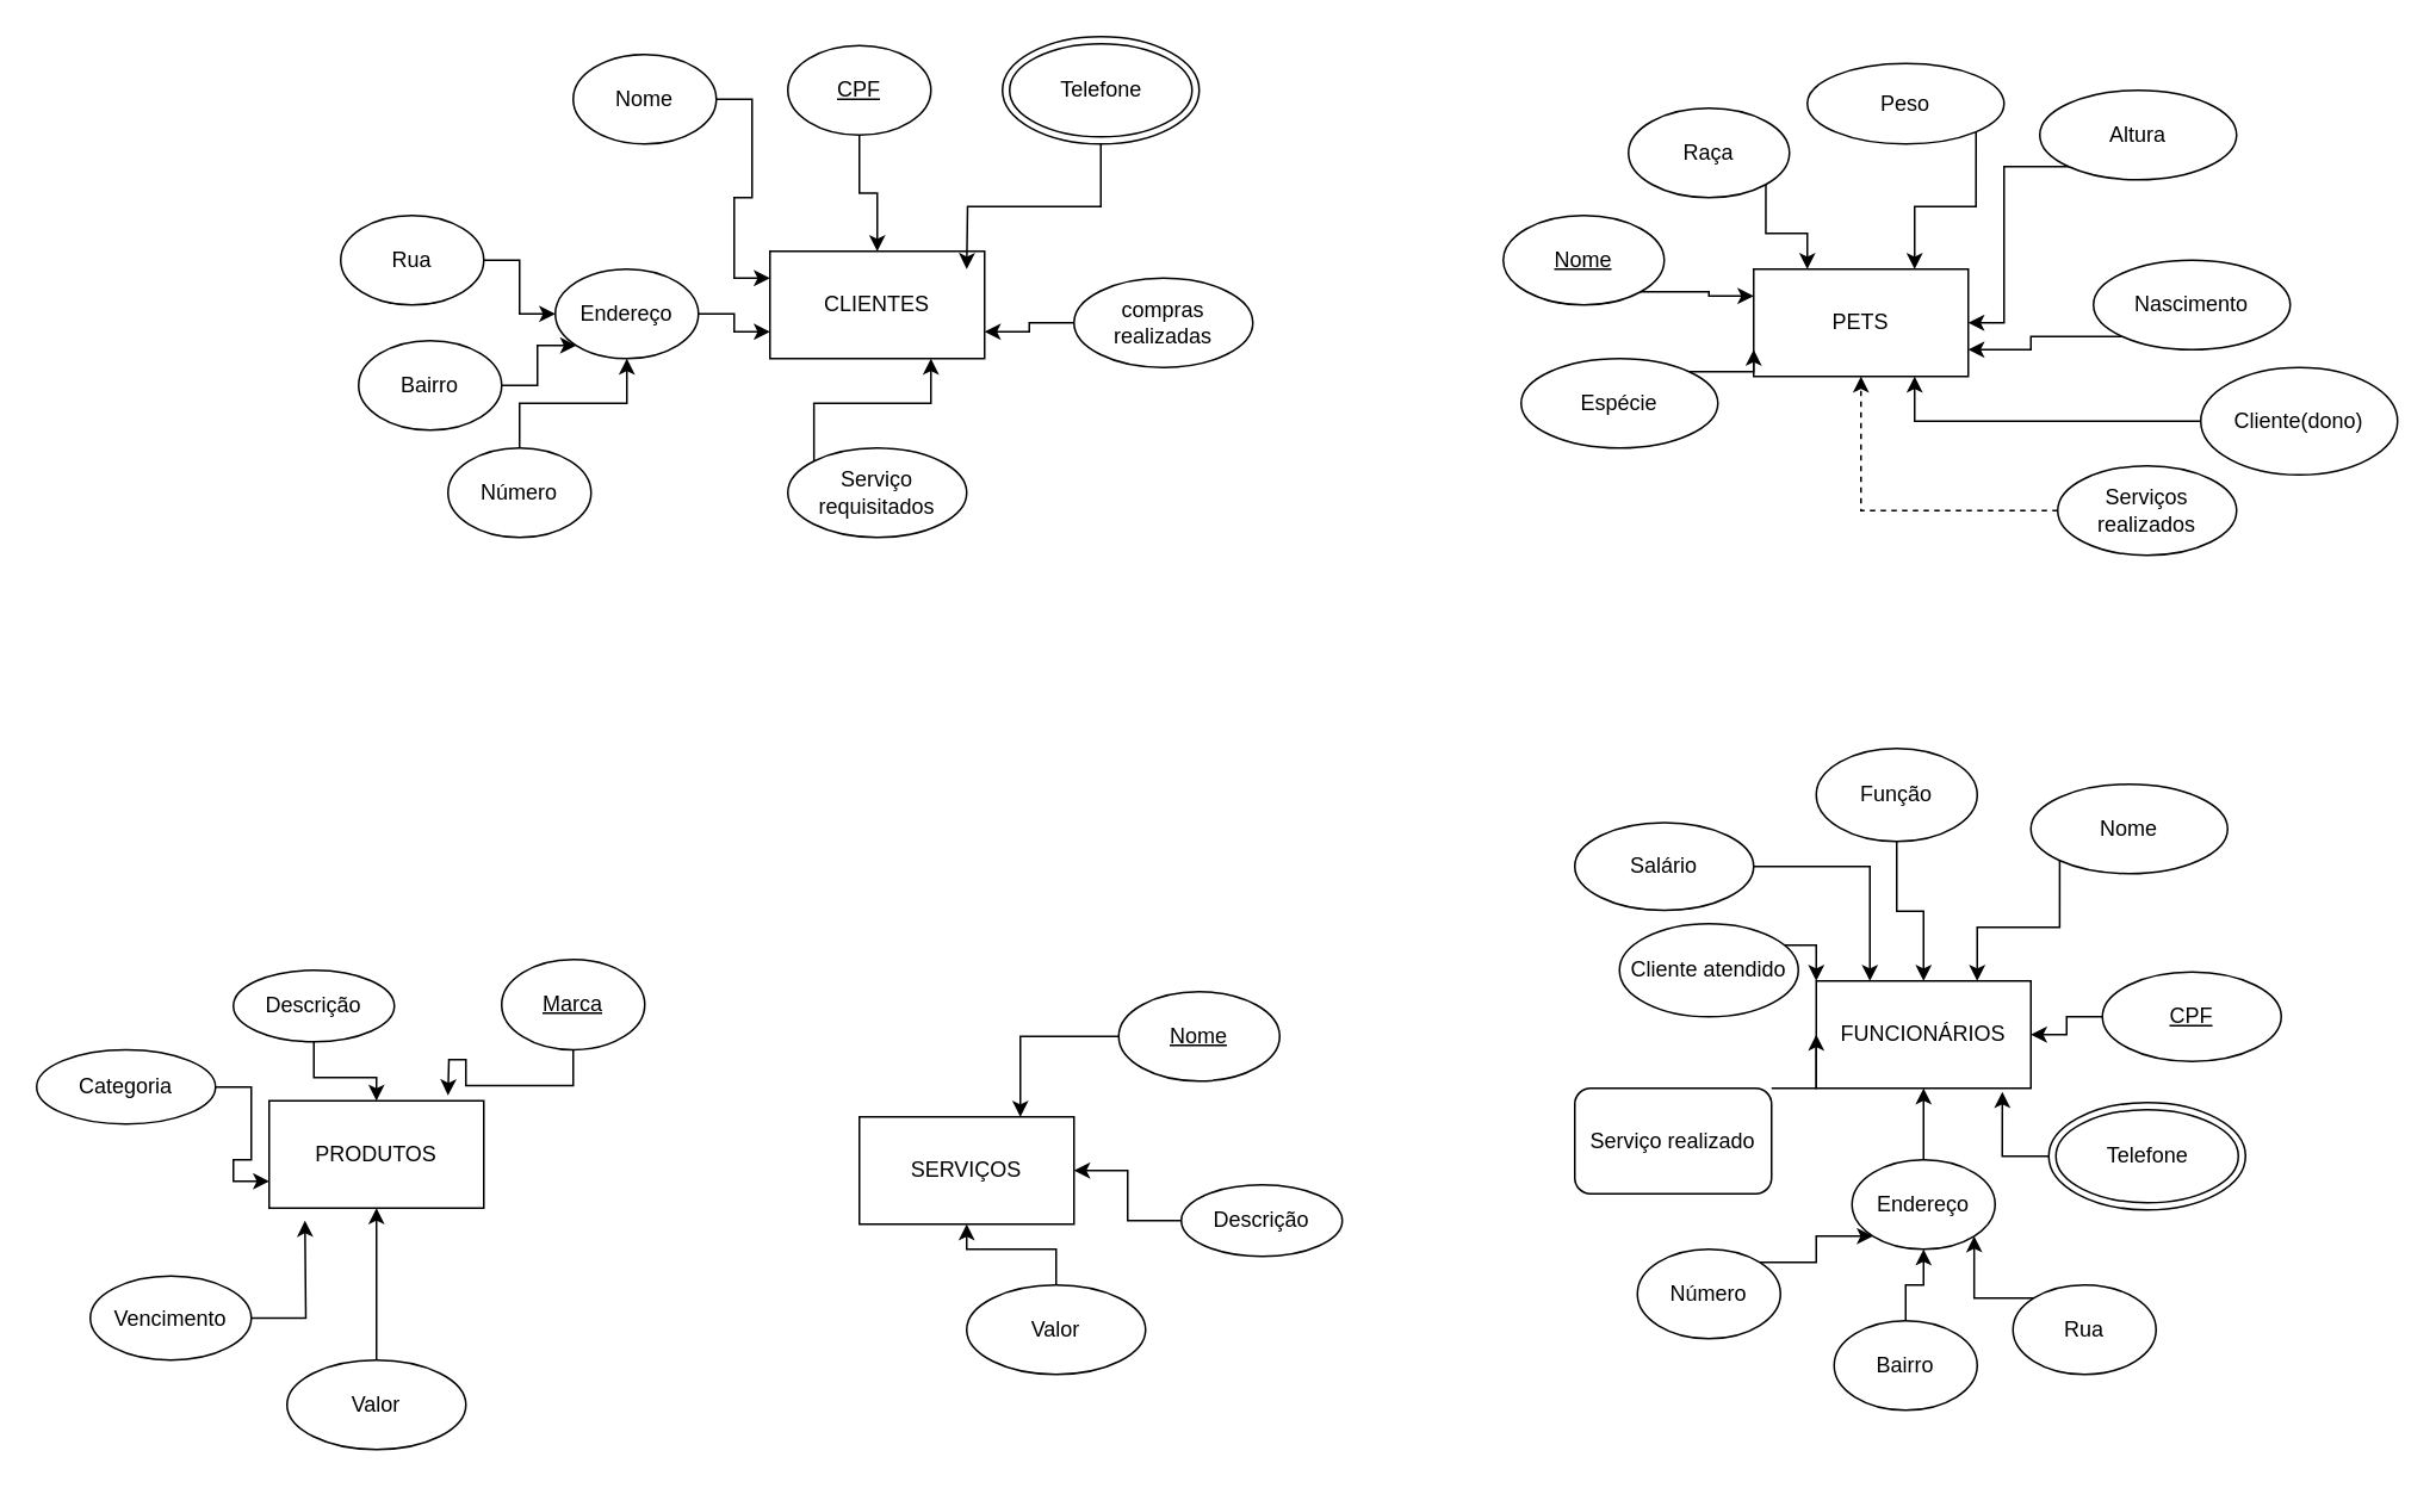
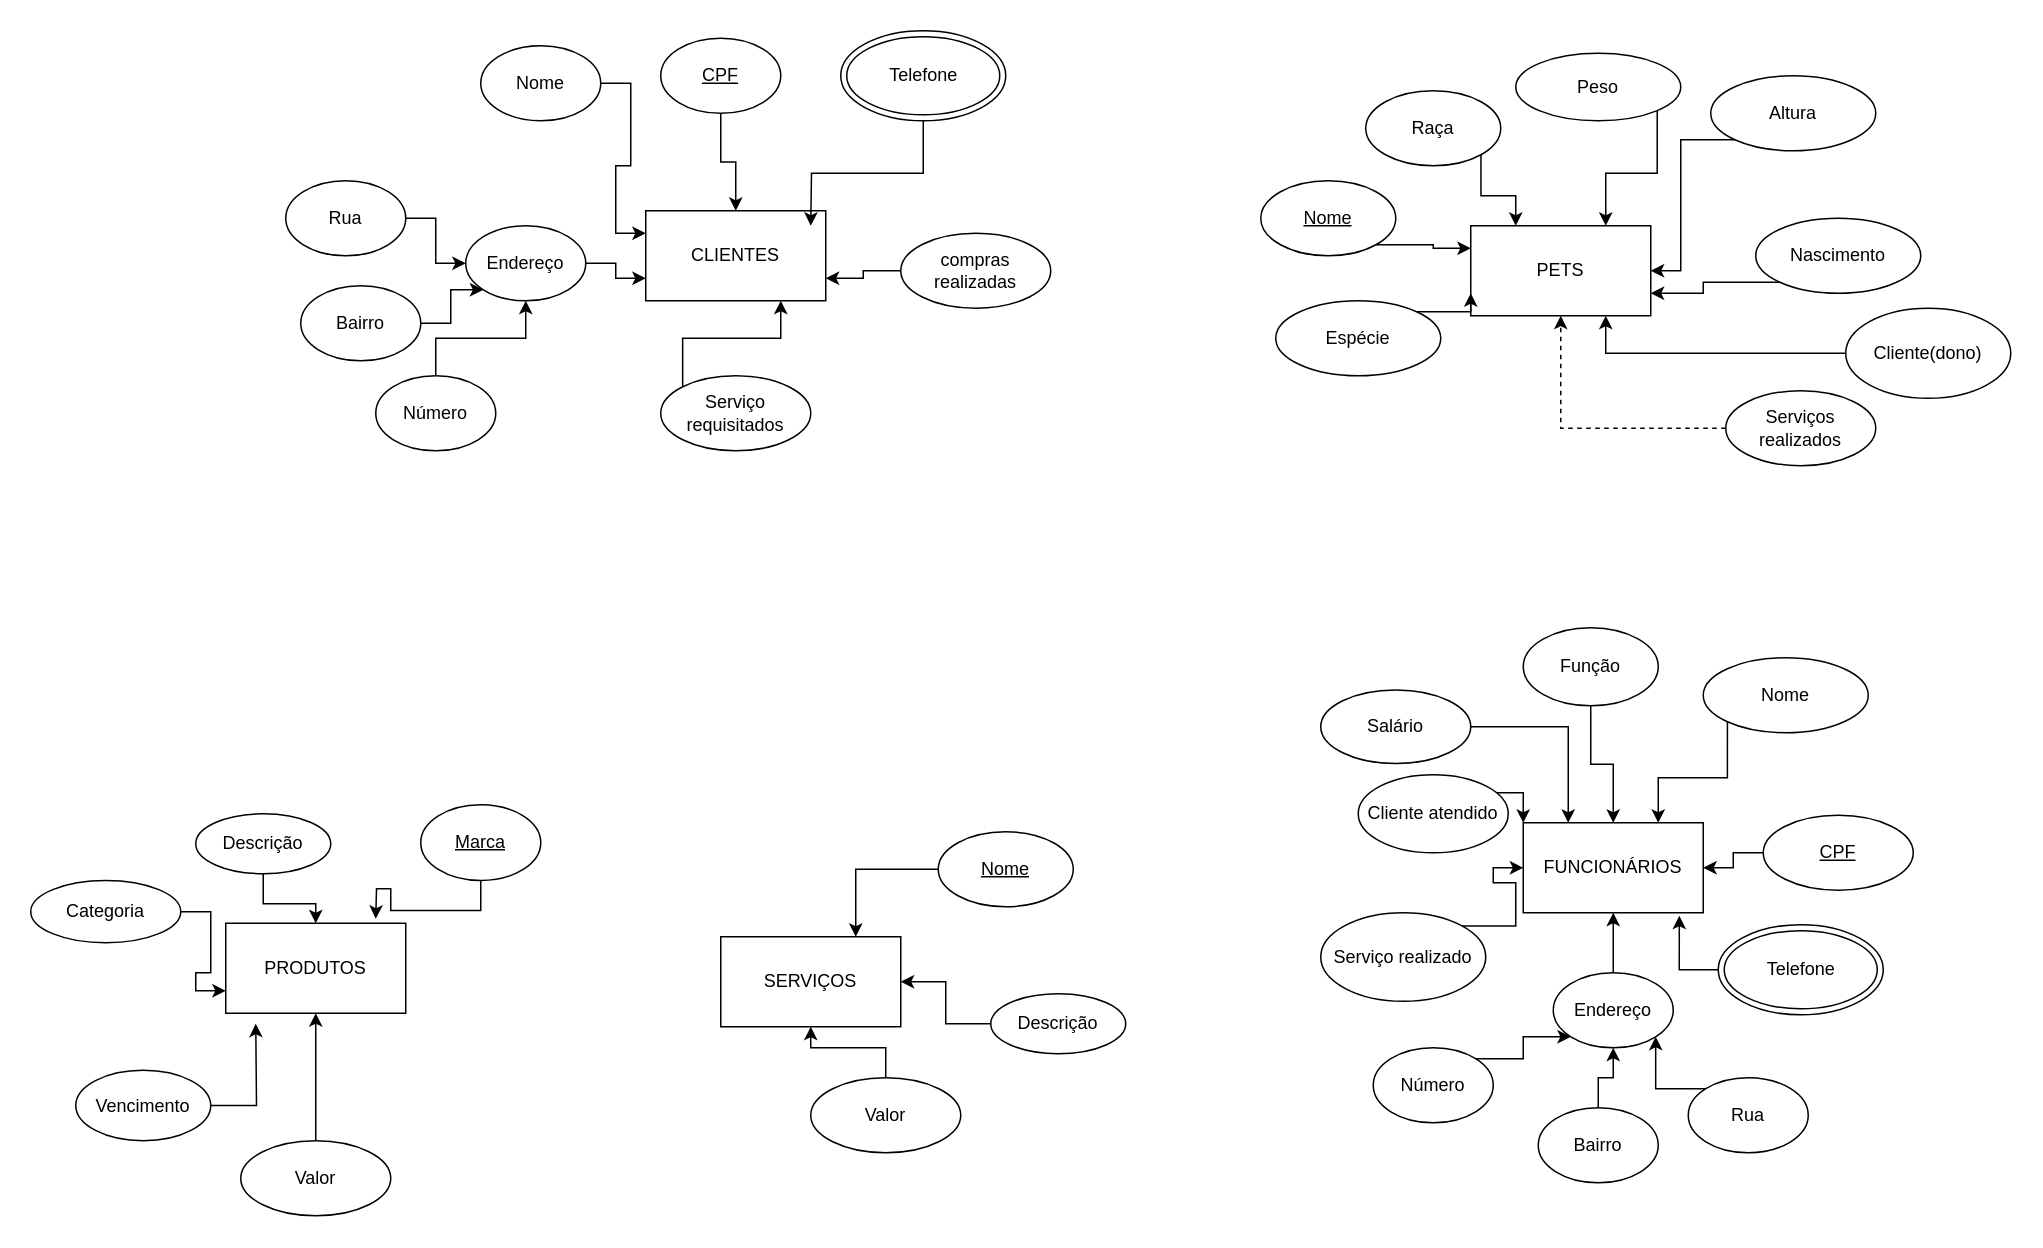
- <mxCell id="38" value="Serviço realizado" style="whiteSpace=wrap;html=1;shadow=0;strokeColor=#000000;fillColor=#FFFFFF;rounded=1;" vertex="1" parent="1"><mxGeometry x="880" y="608" width="110" height="59" as="geometry" /></mxCell>
+ <mxCell id="38" value="Serviço realizado" style="ellipse;whiteSpace=wrap;html=1;shadow=0;strokeColor=#000000;fillColor=#FFFFFF;" vertex="1" parent="1"><mxGeometry x="880" y="608" width="110" height="59" as="geometry" /></mxCell>
